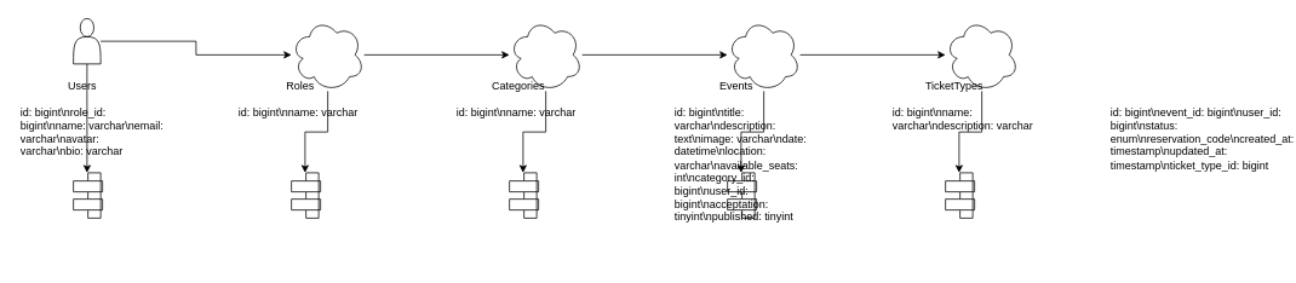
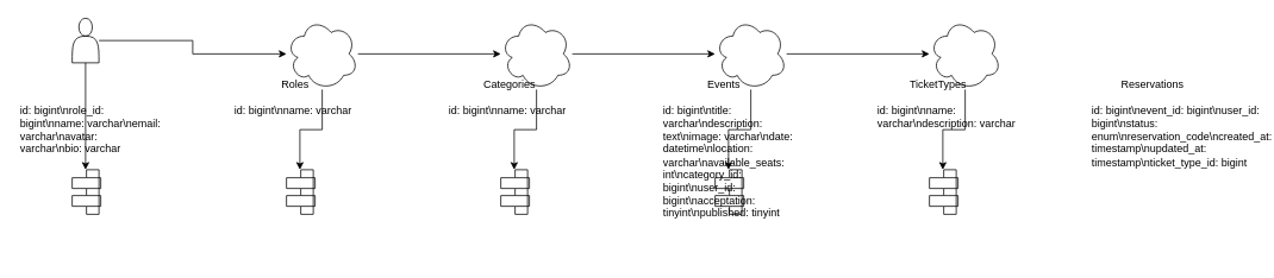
- <mxCell id="12" value="Users" style="text;html=1;strokeColor=none;fillColor=none;align=center;verticalAlign=middle;whiteSpace=wrap;rounded=0;" vertex="1" parent="1"><mxGeometry x="40" y="80" width="100" height="30" as="geometry" /></mxCell>
+ <mxCell id="17" value="Reservations" style="text;html=1;strokeColor=none;fillColor=none;align=center;verticalAlign=middle;whiteSpace=wrap;rounded=0;" vertex="1" parent="1"><mxGeometry x="1240" y="80" width="100" height="30" as="geometry" /></mxCell>
